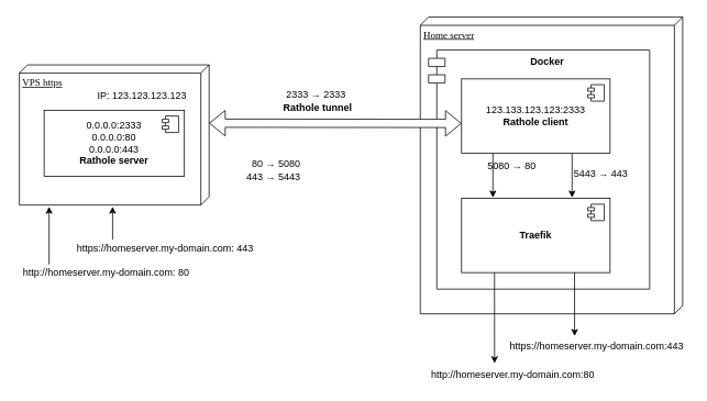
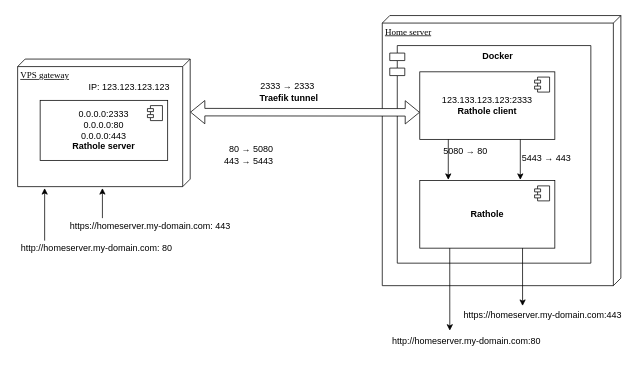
- <mxCell id="2" value="VPS https" style="verticalAlign=top;align=left;spacingTop=8;spacingLeft=2;spacingRight=12;shape=cube;size=10;direction=south;fontStyle=4;html=1;rounded=0;shadow=0;comic=0;labelBackgroundColor=none;strokeWidth=1;fontFamily=Verdana;fontSize=12" vertex="1" parent="1"><mxGeometry x="23" y="78" width="230" height="170" as="geometry" /></mxCell>
+ <mxCell id="2" value="VPS gateway" style="verticalAlign=top;align=left;spacingTop=8;spacingLeft=2;spacingRight=12;shape=cube;size=10;direction=south;fontStyle=4;html=1;rounded=0;shadow=0;comic=0;labelBackgroundColor=none;strokeWidth=1;fontFamily=Verdana;fontSize=12" vertex="1" parent="1"><mxGeometry x="23" y="78" width="230" height="170" as="geometry" /></mxCell>
- <mxCell id="7" value="Rathole tunnel" style="text;html=1;align=center;verticalAlign=middle;whiteSpace=wrap;rounded=0;fontStyle=1" vertex="1" parent="1"><mxGeometry x="336" y="121" width="98" height="18" as="geometry" /></mxCell>
+ <mxCell id="7" value="Traefik tunnel" style="text;html=1;align=center;verticalAlign=middle;whiteSpace=wrap;rounded=0;fontStyle=1" vertex="1" parent="1"><mxGeometry x="336" y="121" width="98" height="18" as="geometry" /></mxCell>
- <mxCell id="11" value="&lt;b&gt;Traefik&lt;/b&gt;" style="html=1;dropTarget=0;whiteSpace=wrap;" vertex="1" parent="1"><mxGeometry x="559" y="240" width="180" height="90" as="geometry" /></mxCell>
+ <mxCell id="11" value="&lt;b&gt;Rathole&lt;/b&gt;" style="html=1;dropTarget=0;whiteSpace=wrap;" vertex="1" parent="1"><mxGeometry x="559" y="240" width="180" height="90" as="geometry" /></mxCell>
